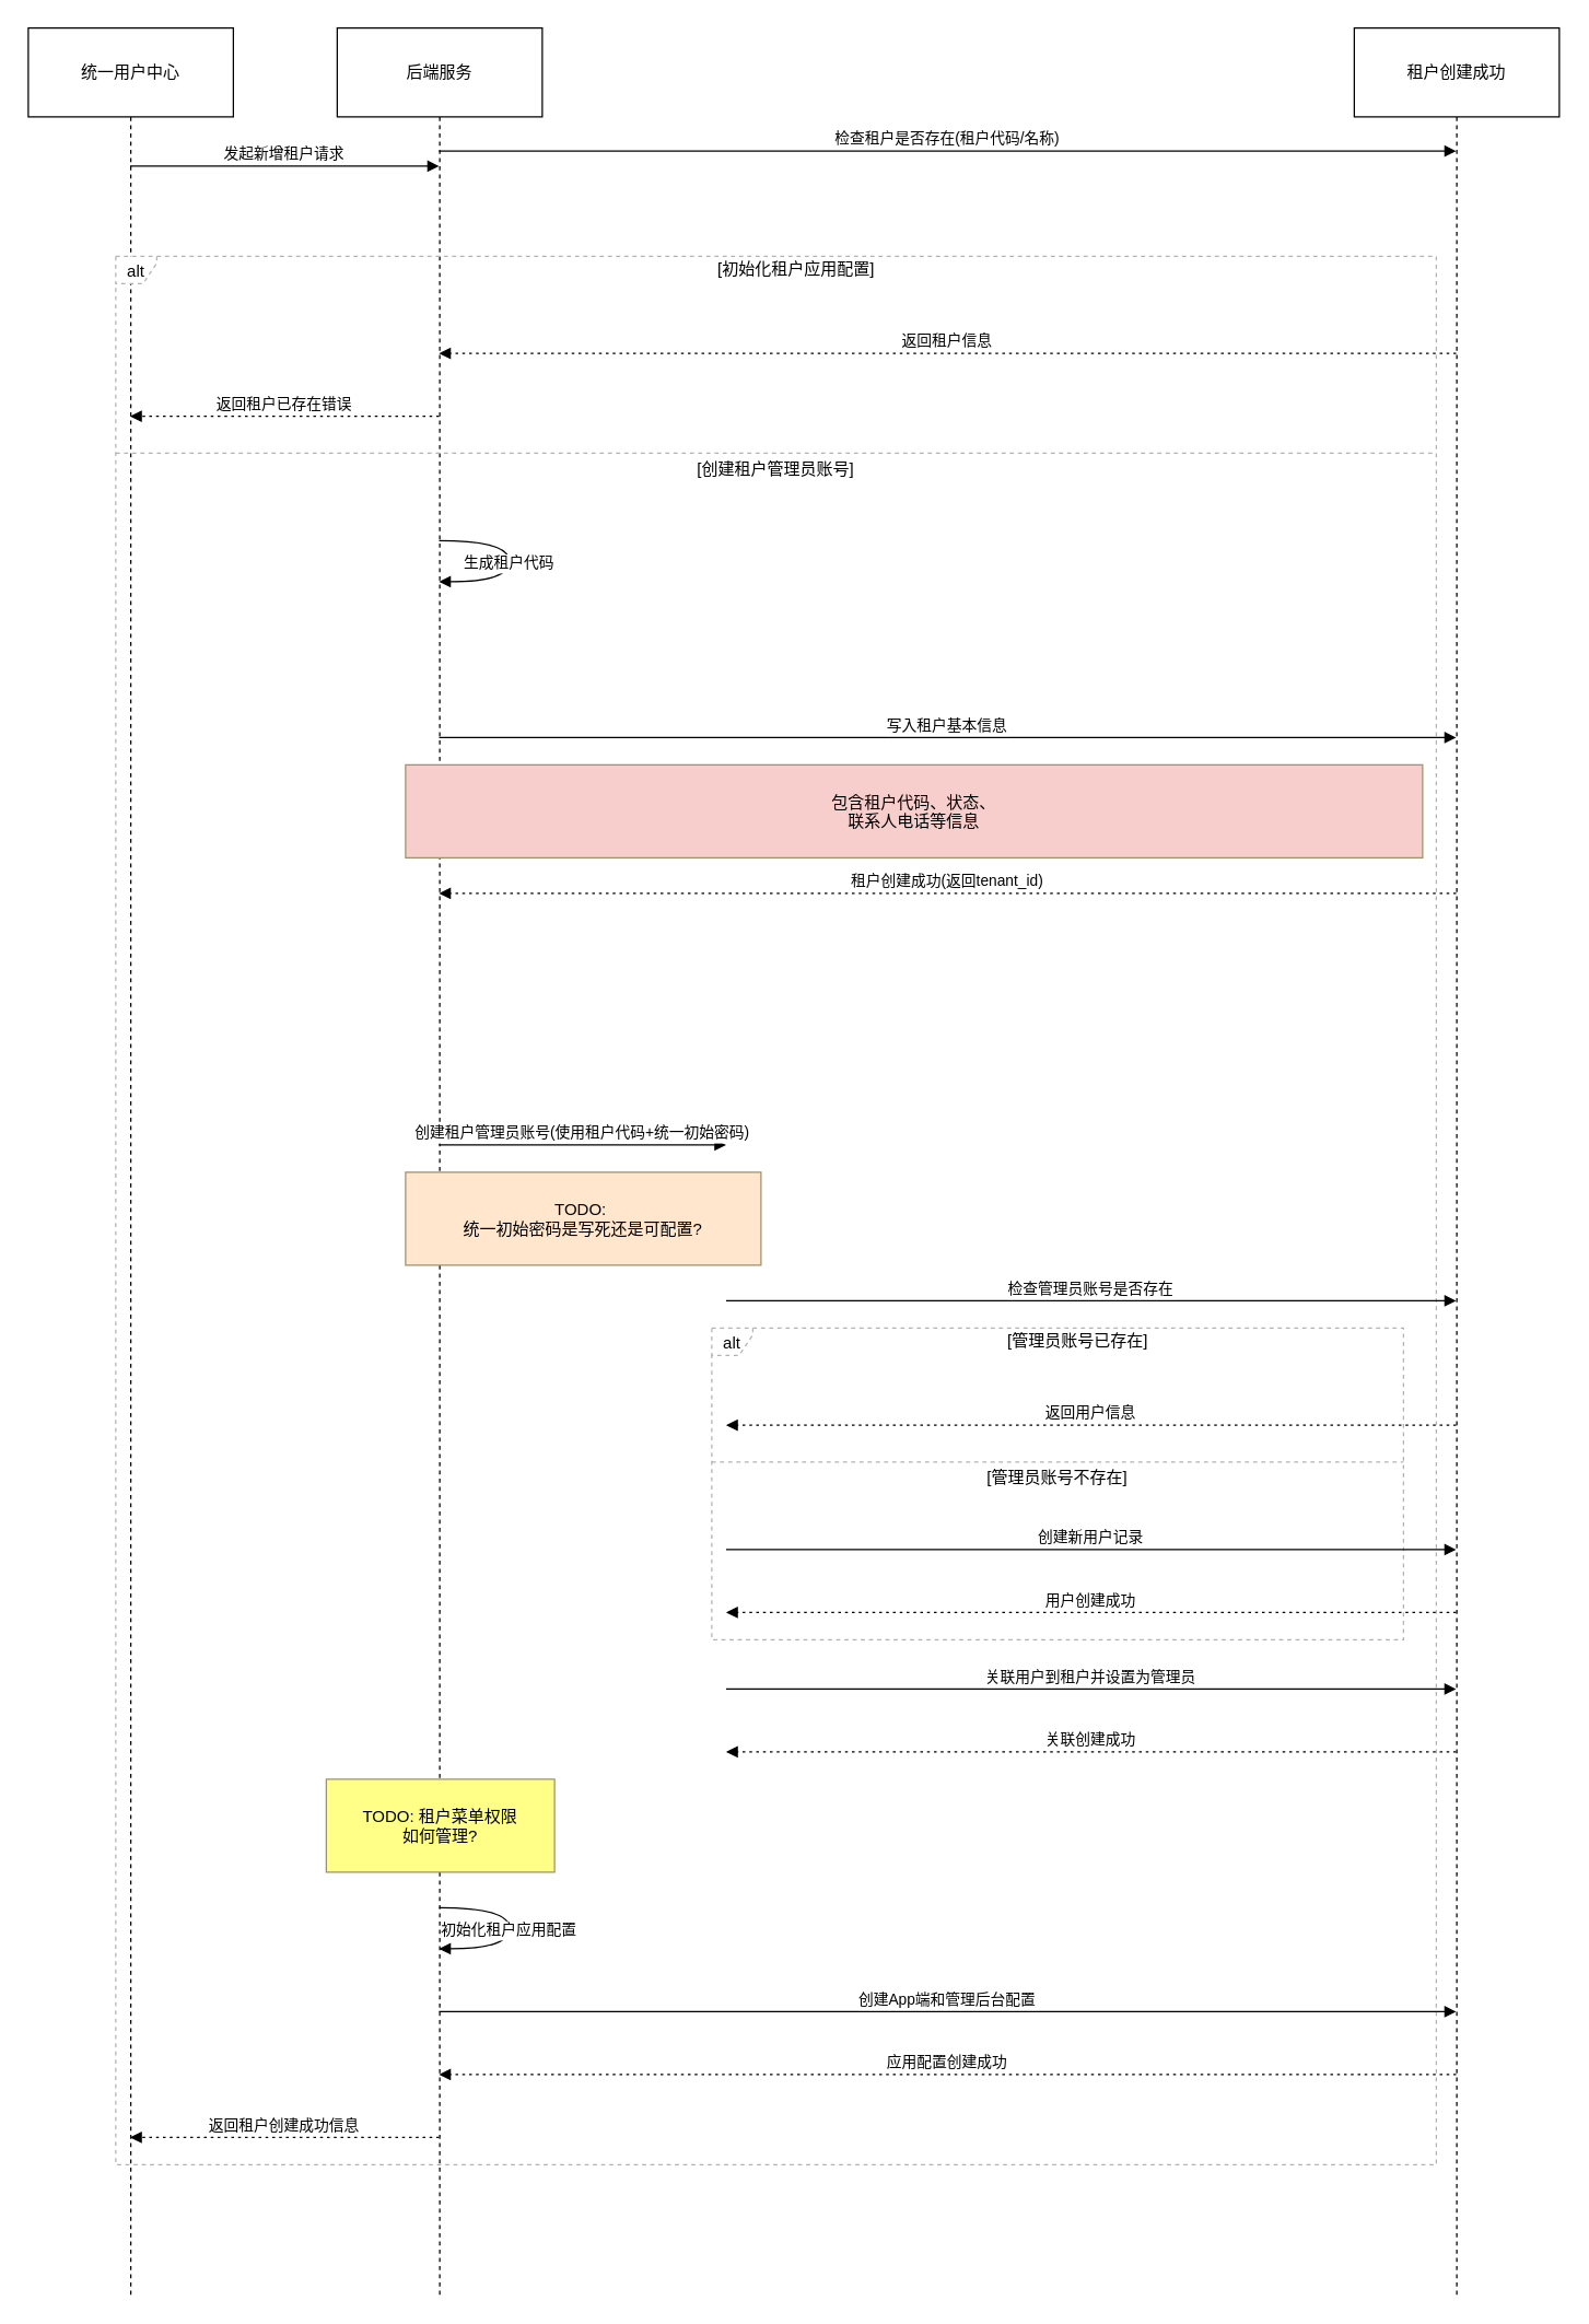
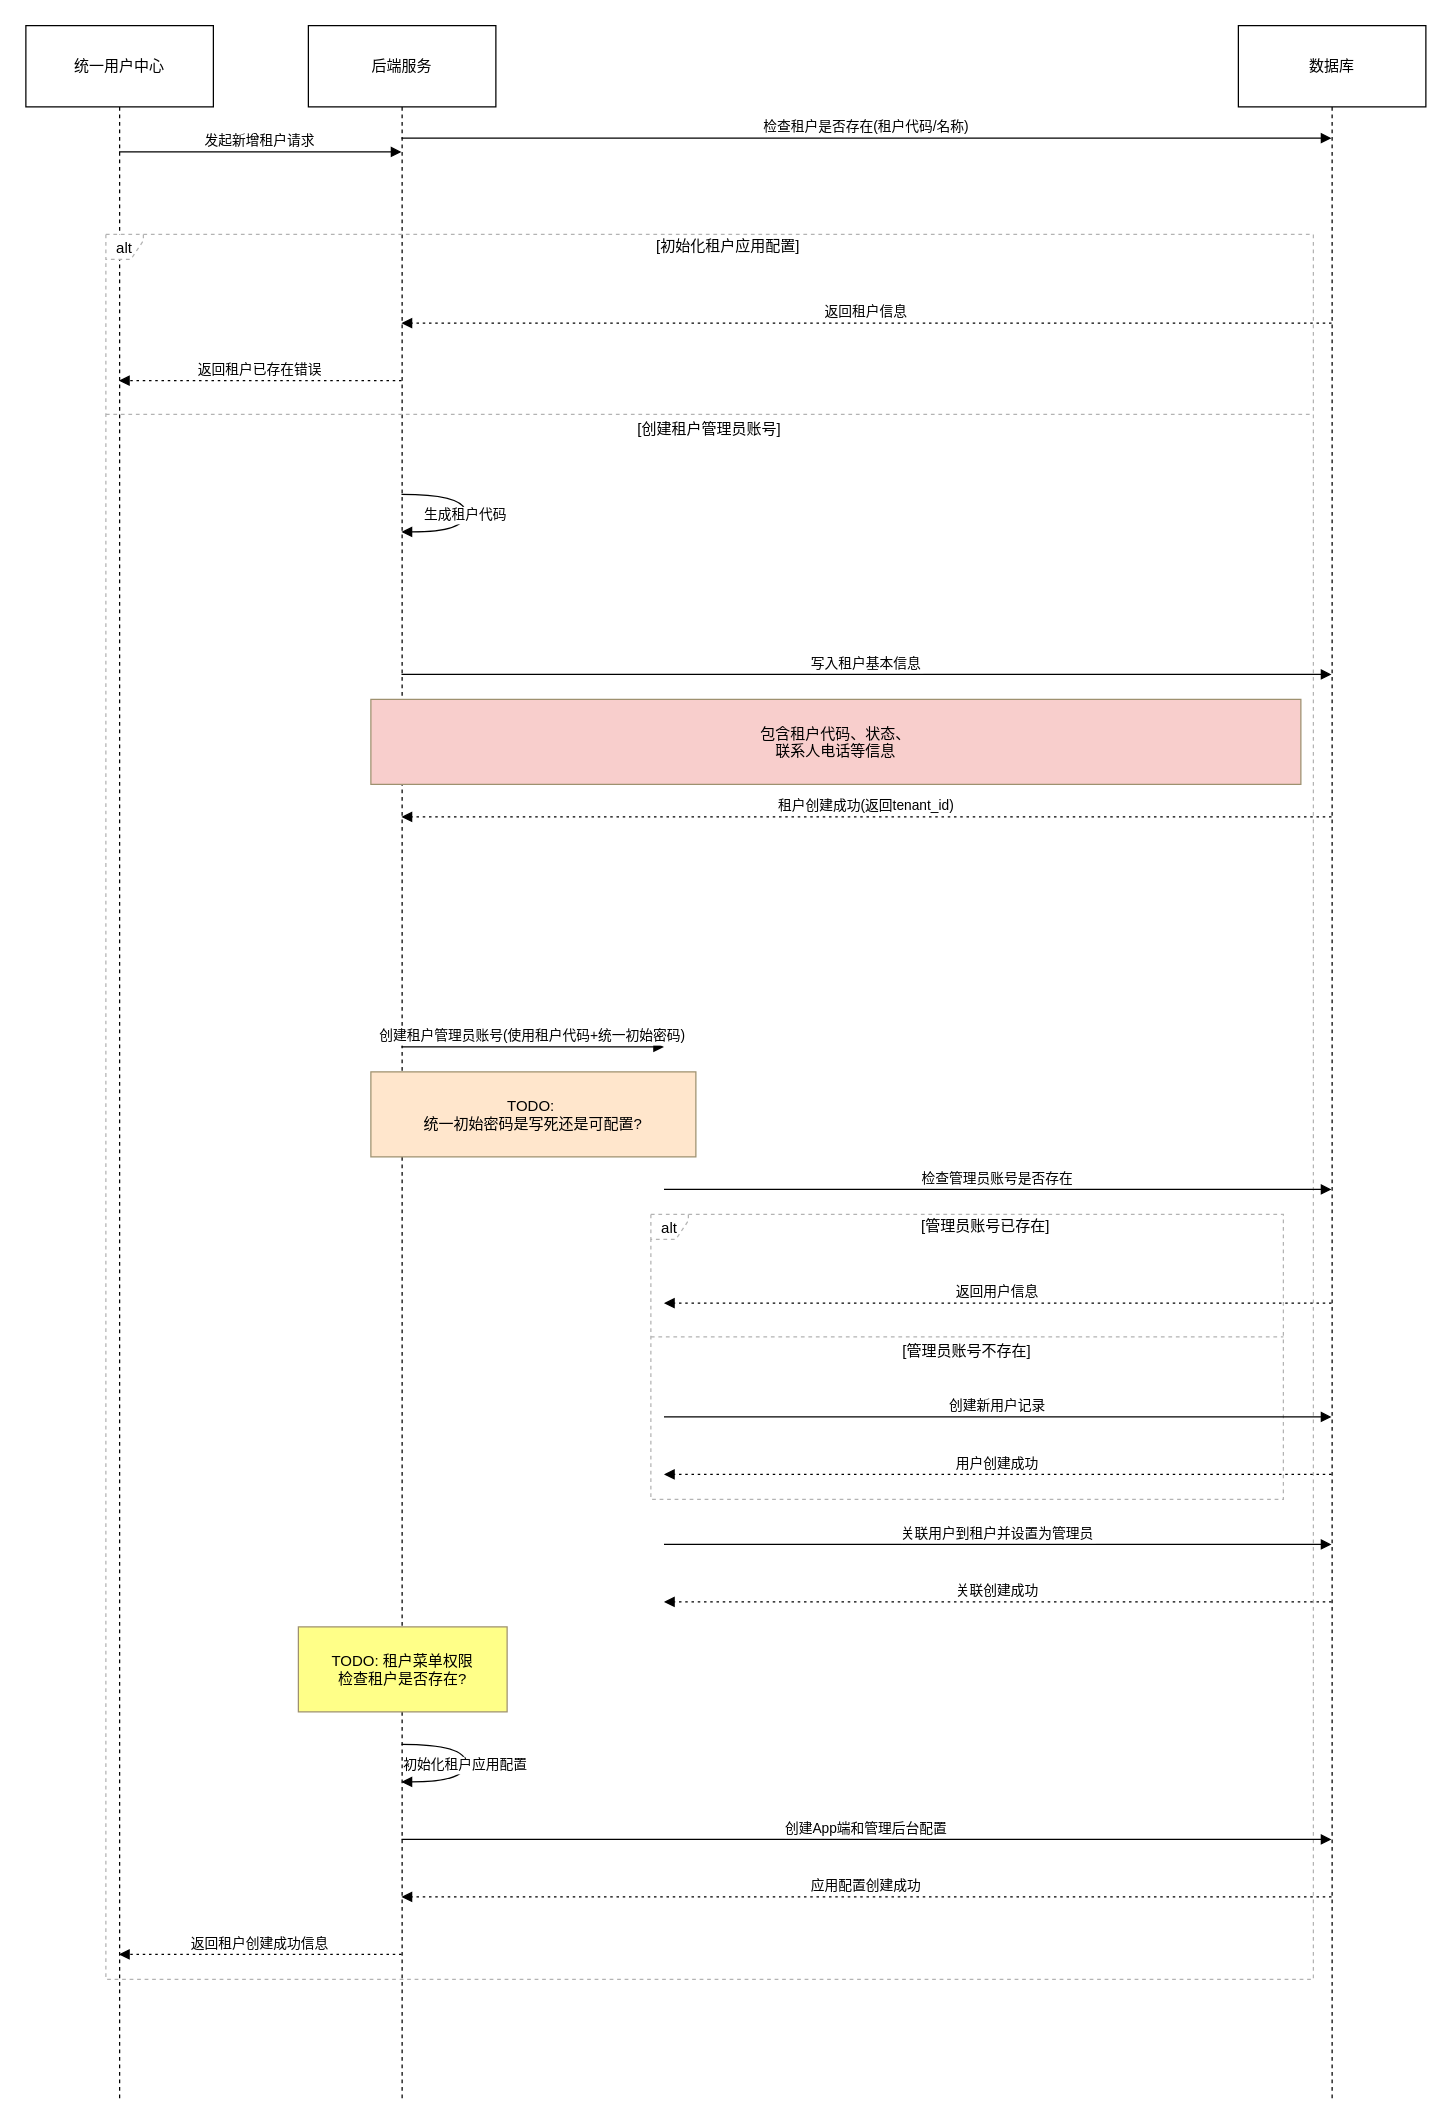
- <mxCell id="4" value="租户创建成功" style="shape=umlLifeline;perimeter=lifelinePerimeter;whiteSpace=wrap;container=1;dropTarget=0;collapsible=0;recursiveResize=0;outlineConnect=0;portConstraint=eastwest;newEdgeStyle={&quot;edgeStyle&quot;:&quot;elbowEdgeStyle&quot;,&quot;elbow&quot;:&quot;vertical&quot;,&quot;curved&quot;:0,&quot;rounded&quot;:0};size=65;" vertex="1" parent="1"><mxGeometry x="990" y="20" width="150" height="1658" as="geometry" /></mxCell>
+ <mxCell id="4" value="数据库" style="shape=umlLifeline;perimeter=lifelinePerimeter;whiteSpace=wrap;container=1;dropTarget=0;collapsible=0;recursiveResize=0;outlineConnect=0;portConstraint=eastwest;newEdgeStyle={&quot;edgeStyle&quot;:&quot;elbowEdgeStyle&quot;,&quot;elbow&quot;:&quot;vertical&quot;,&quot;curved&quot;:0,&quot;rounded&quot;:0};size=65;" vertex="1" parent="1"><mxGeometry x="990" y="20" width="150" height="1658" as="geometry" /></mxCell>
- <mxCell id="31" value="TODO: 租户菜单权限&#10;如何管理?" style="fillColor=#ffff88;strokeColor=#9E916F;" vertex="1" parent="1"><mxGeometry x="238" y="1301" width="167" height="68" as="geometry" /></mxCell>
+ <mxCell id="31" value="TODO: 租户菜单权限&#10;检查租户是否存在?" style="fillColor=#ffff88;strokeColor=#9E916F;" vertex="1" parent="1"><mxGeometry x="238" y="1301" width="167" height="68" as="geometry" /></mxCell>
